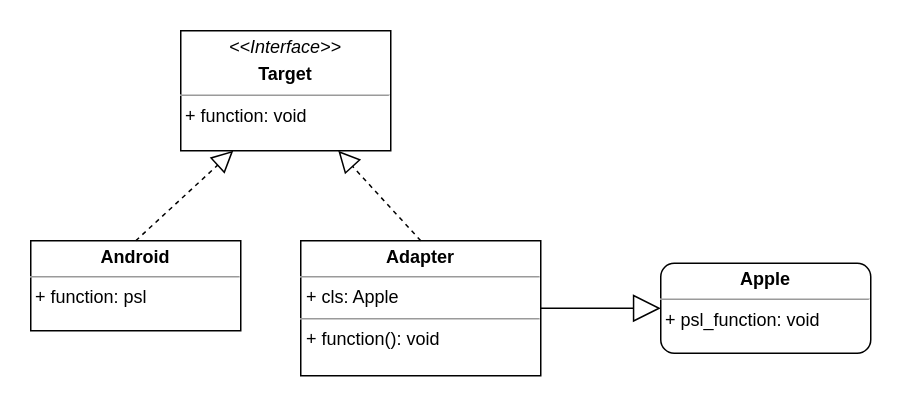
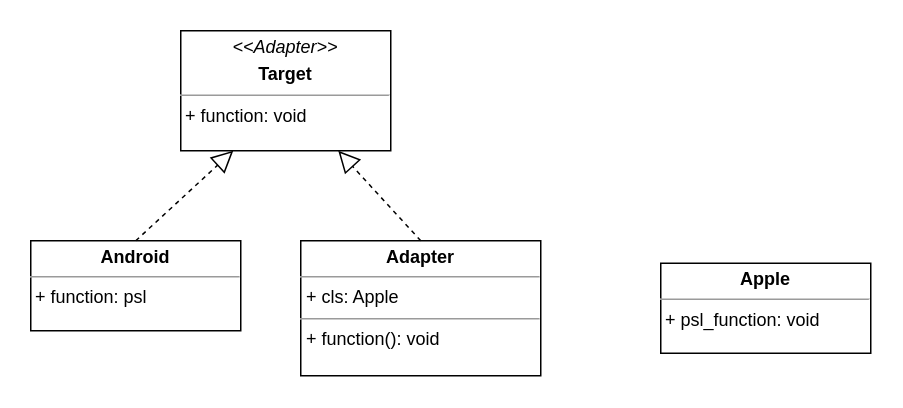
- <mxCell id="4" value="&lt;p style=&quot;margin: 0px ; margin-top: 4px ; text-align: center&quot;&gt;&lt;i&gt;&amp;lt;&amp;lt;Interface&amp;gt;&amp;gt;&lt;/i&gt;&lt;b&gt;&lt;br&gt;&lt;/b&gt;&lt;/p&gt;&lt;p style=&quot;margin: 0px ; margin-top: 4px ; text-align: center&quot;&gt;&lt;b&gt;Target&lt;/b&gt;&lt;/p&gt;&lt;hr size=&quot;1&quot;&gt;&lt;div style=&quot;height: 2px&quot;&gt;&amp;nbsp;+ function: void&lt;/div&gt;" style="verticalAlign=top;align=left;overflow=fill;fontSize=12;fontFamily=Helvetica;html=1;" vertex="1" parent="1"><mxGeometry x="120" y="20" width="140" height="80" as="geometry" /></mxCell>
+ <mxCell id="4" value="&lt;p style=&quot;margin: 0px ; margin-top: 4px ; text-align: center&quot;&gt;&lt;i&gt;&amp;lt;&amp;lt;Adapter&amp;gt;&amp;gt;&lt;/i&gt;&lt;b&gt;&lt;br&gt;&lt;/b&gt;&lt;/p&gt;&lt;p style=&quot;margin: 0px ; margin-top: 4px ; text-align: center&quot;&gt;&lt;b&gt;Target&lt;/b&gt;&lt;/p&gt;&lt;hr size=&quot;1&quot;&gt;&lt;div style=&quot;height: 2px&quot;&gt;&amp;nbsp;+ function: void&lt;/div&gt;" style="verticalAlign=top;align=left;overflow=fill;fontSize=12;fontFamily=Helvetica;html=1;" vertex="1" parent="1"><mxGeometry x="120" y="20" width="140" height="80" as="geometry" /></mxCell>
- <mxCell id="6" value="" style="endArrow=block;endSize=16;endFill=0;html=1;entryX=0;entryY=0.5;entryDx=0;entryDy=0;exitX=1;exitY=0.5;exitDx=0;exitDy=0;" edge="1" parent="1" source="5" target="3"><mxGeometry width="160" relative="1" as="geometry"><mxPoint x="290" y="170" as="sourcePoint" /><mxPoint x="235" y="110" as="targetPoint" /></mxGeometry></mxCell>
- <mxCell id="3" value="&lt;p style=&quot;margin: 0px ; margin-top: 4px ; text-align: center&quot;&gt;&lt;b&gt;Apple&lt;/b&gt;&lt;/p&gt;&lt;hr size=&quot;1&quot;&gt;&lt;div style=&quot;height: 2px&quot;&gt;&amp;nbsp;+ psl_function: void&lt;/div&gt;" style="verticalAlign=top;align=left;overflow=fill;fontSize=12;fontFamily=Helvetica;html=1;rounded=1;" vertex="1" parent="1"><mxGeometry x="440" y="175" width="140" height="60" as="geometry" /></mxCell>
+ <mxCell id="3" value="&lt;p style=&quot;margin: 0px ; margin-top: 4px ; text-align: center&quot;&gt;&lt;b&gt;Apple&lt;/b&gt;&lt;/p&gt;&lt;hr size=&quot;1&quot;&gt;&lt;div style=&quot;height: 2px&quot;&gt;&amp;nbsp;+ psl_function: void&lt;/div&gt;" style="verticalAlign=top;align=left;overflow=fill;fontSize=12;fontFamily=Helvetica;html=1;" vertex="1" parent="1"><mxGeometry x="440" y="175" width="140" height="60" as="geometry" /></mxCell>
